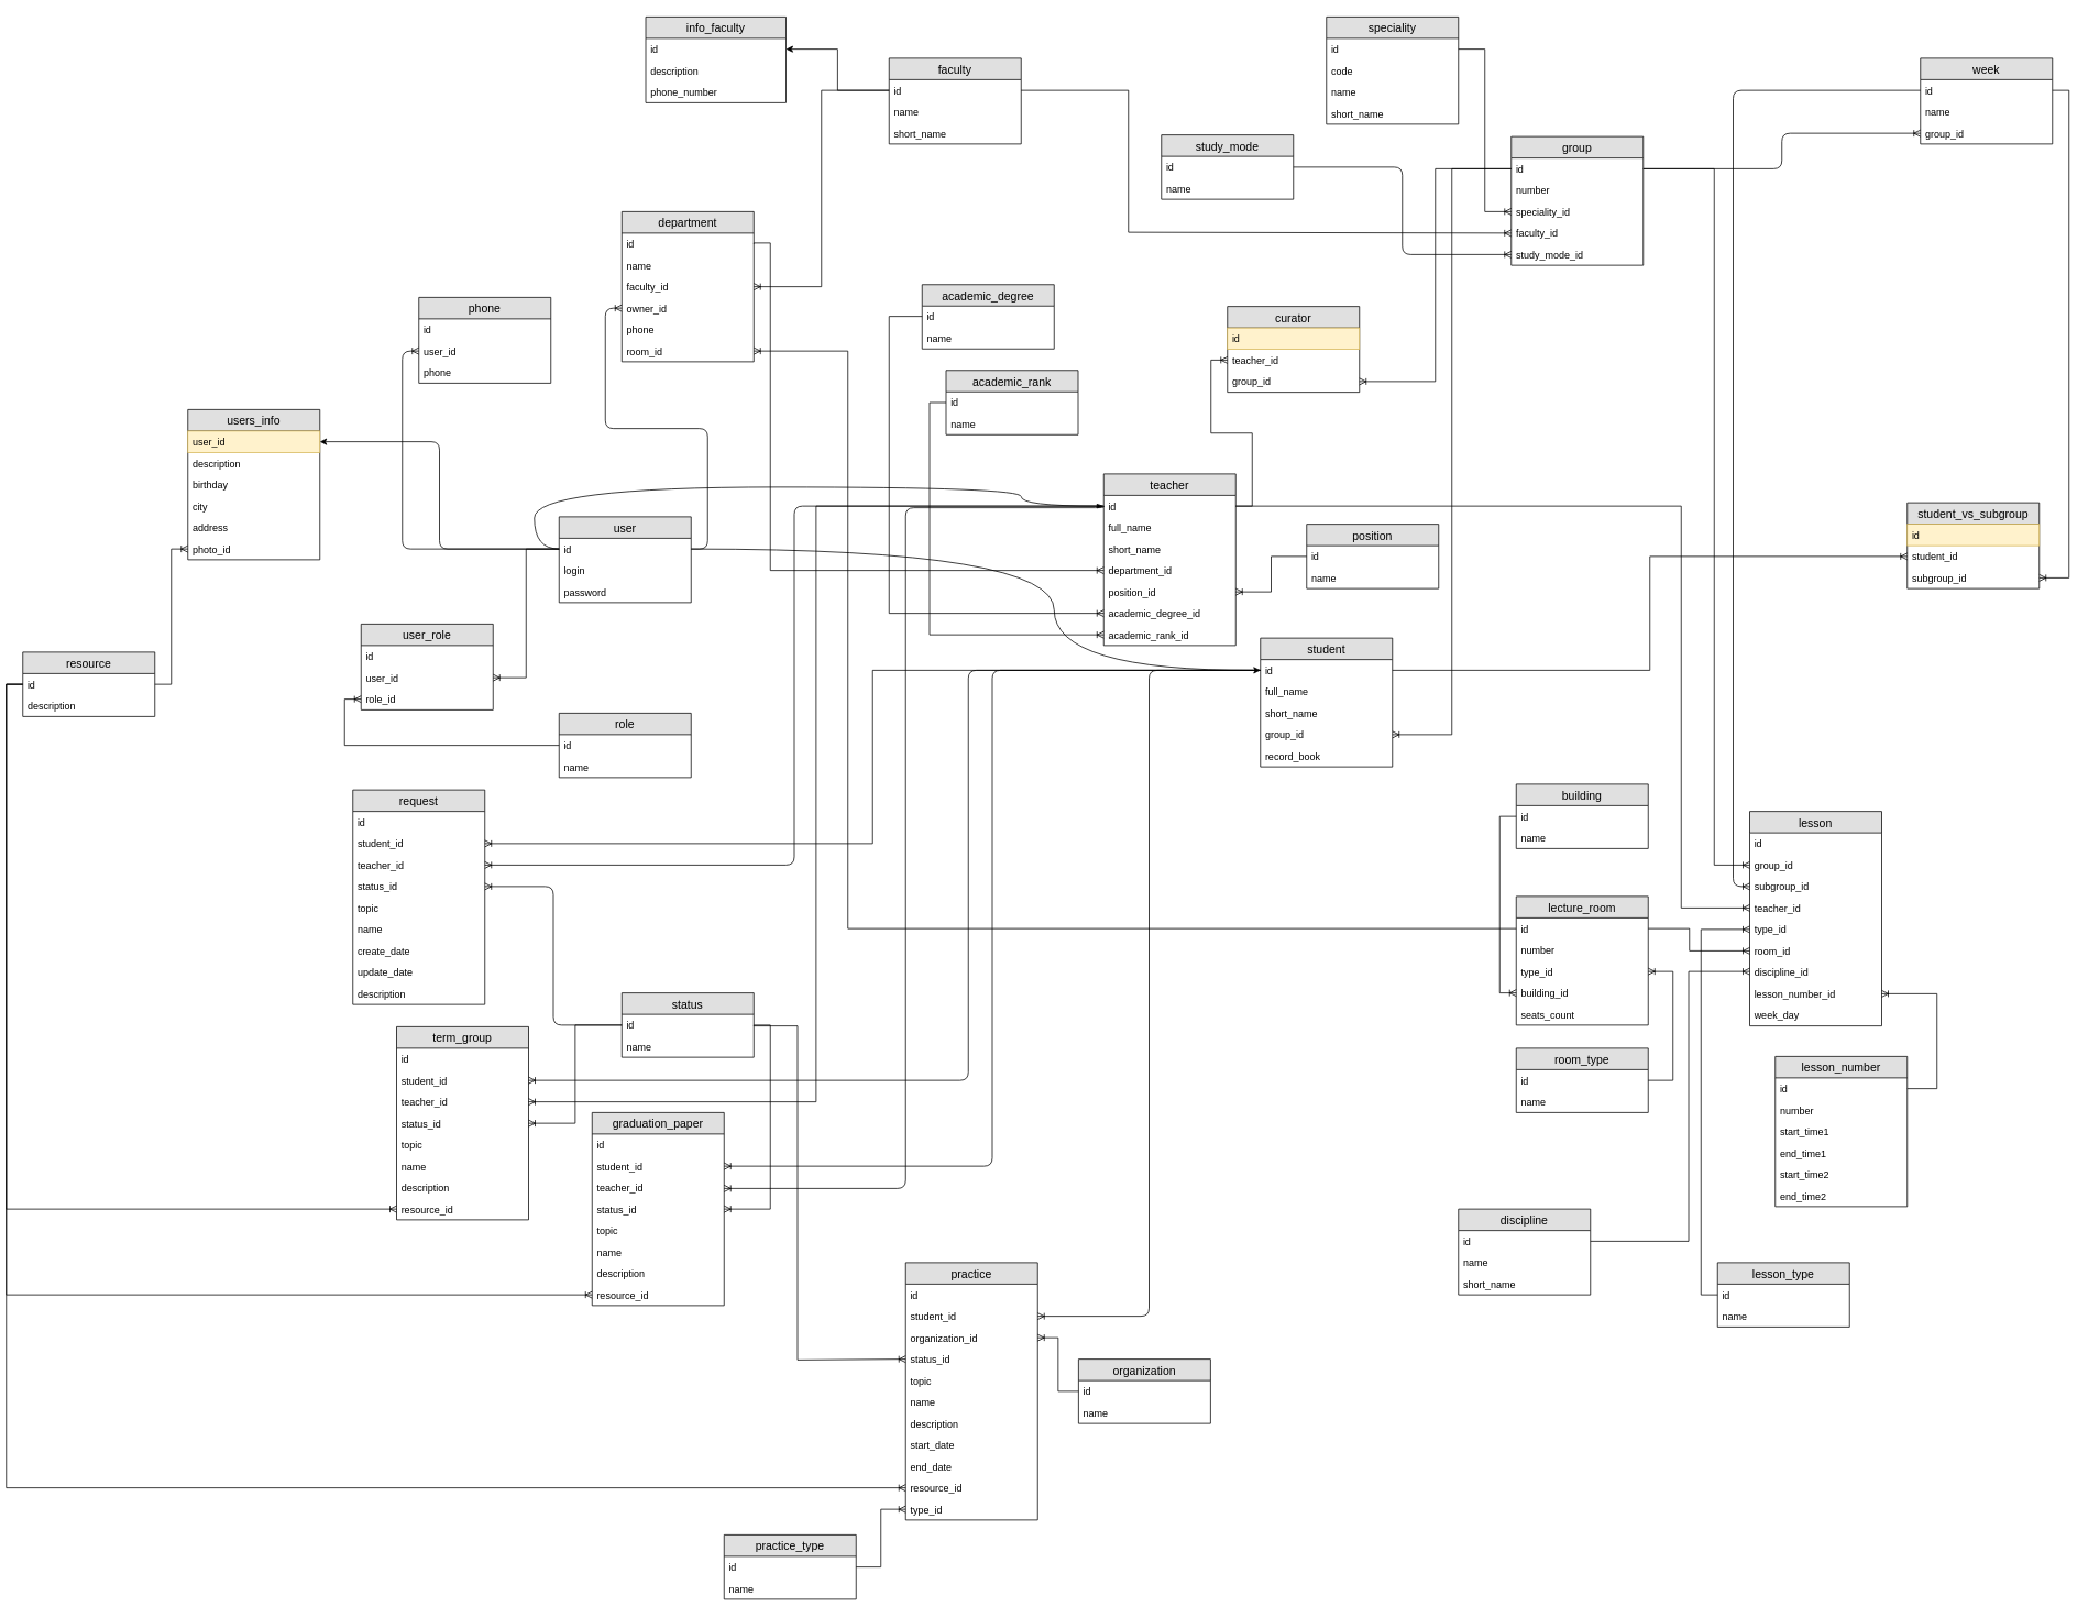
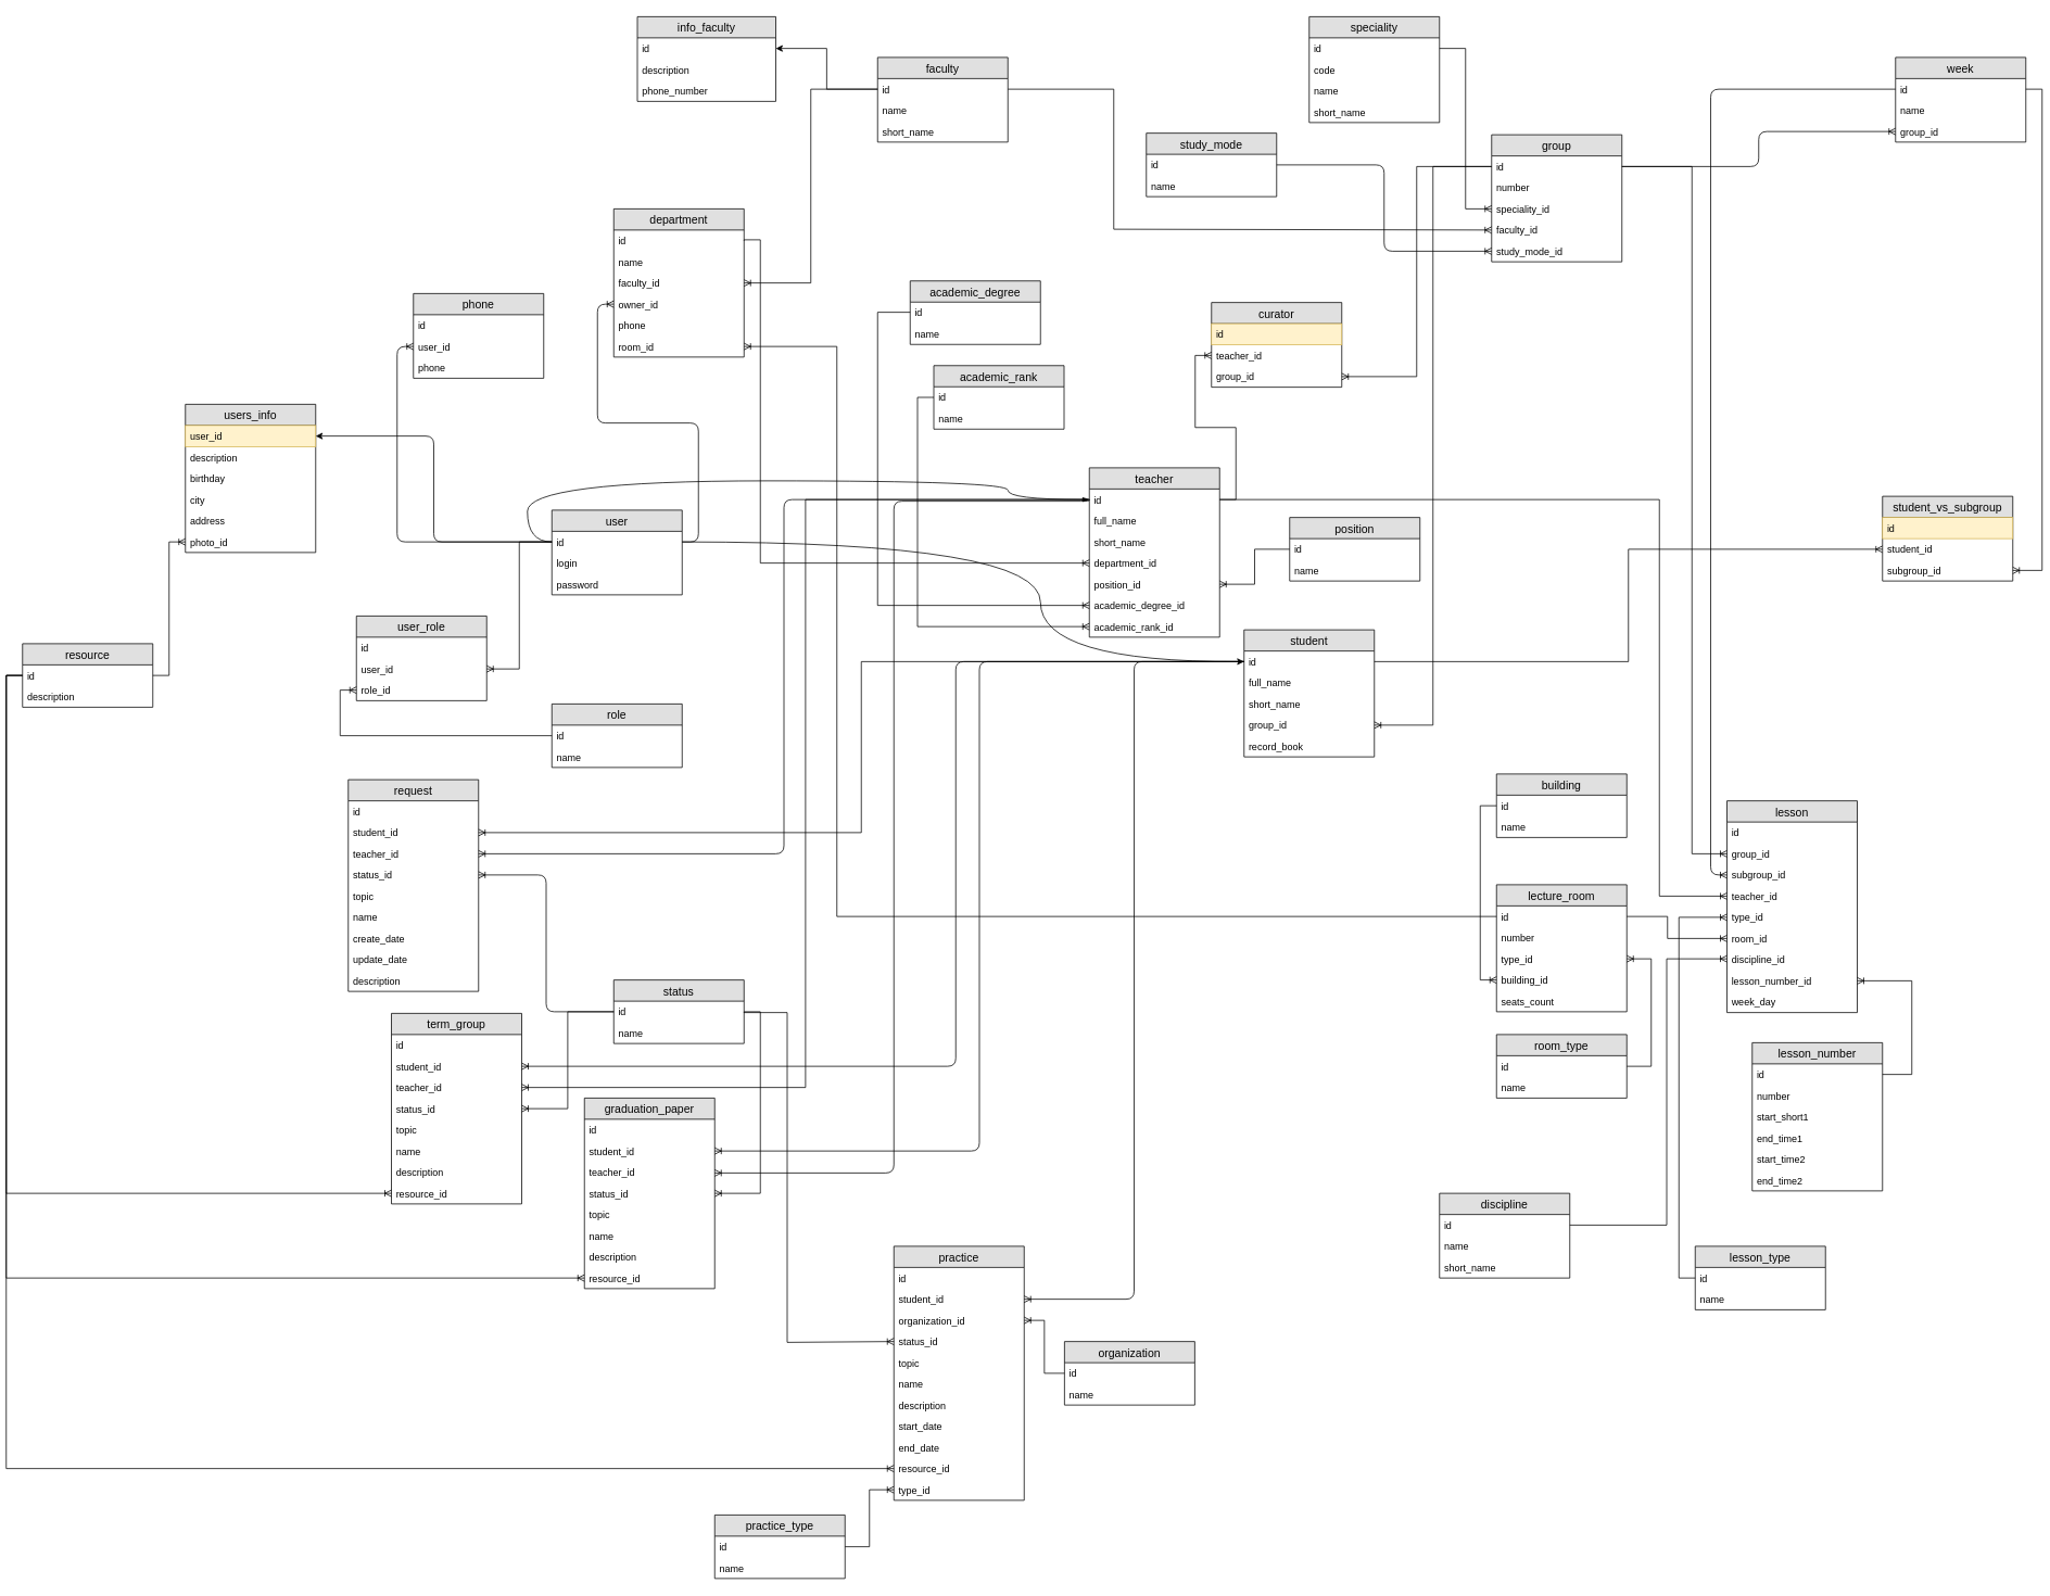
- <mxCell id="94" value="start_time1" style="text;strokeColor=none;fillColor=none;spacingLeft=4;spacingRight=4;overflow=hidden;rotatable=0;points=[[0,0.5],[1,0.5]];portConstraint=eastwest;fontSize=12;" parent="91" vertex="1"><mxGeometry y="78" width="160" height="26" as="geometry" /></mxCell>
+ <mxCell id="94" value="start_short1" style="text;strokeColor=none;fillColor=none;spacingLeft=4;spacingRight=4;overflow=hidden;rotatable=0;points=[[0,0.5],[1,0.5]];portConstraint=eastwest;fontSize=12;" parent="91" vertex="1"><mxGeometry y="78" width="160" height="26" as="geometry" /></mxCell>
